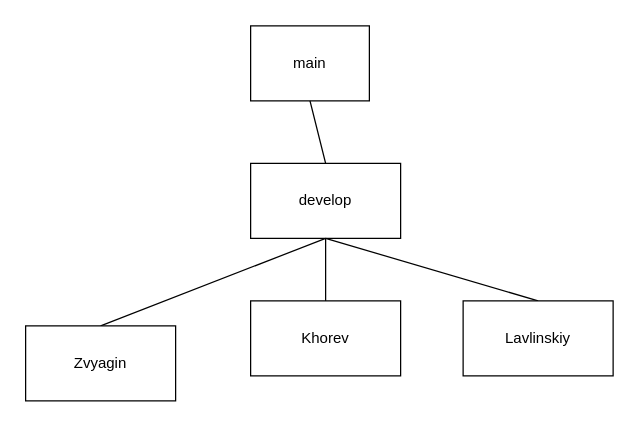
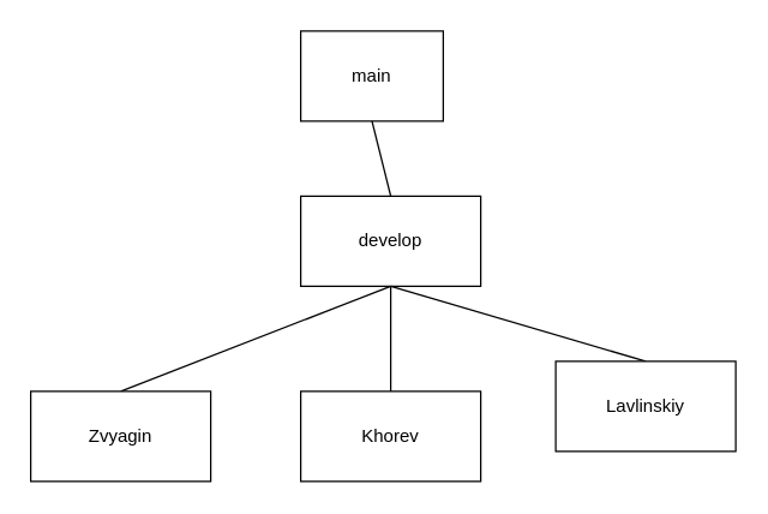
- <mxCell id="9" value="Khorev" style="rounded=0;whiteSpace=wrap;html=1;" vertex="1" parent="1"><mxGeometry x="200" y="240" width="120" height="60" as="geometry" /></mxCell>
+ <mxCell id="9" value="Khorev" style="rounded=0;whiteSpace=wrap;html=1;" vertex="1" parent="1"><mxGeometry x="200" y="260" width="120" height="60" as="geometry" /></mxCell>
